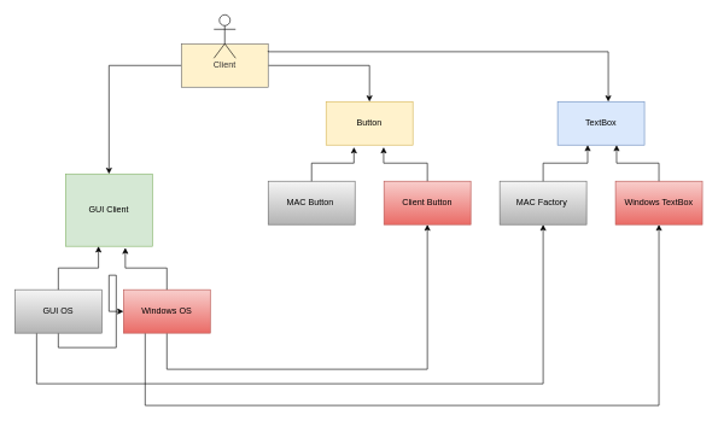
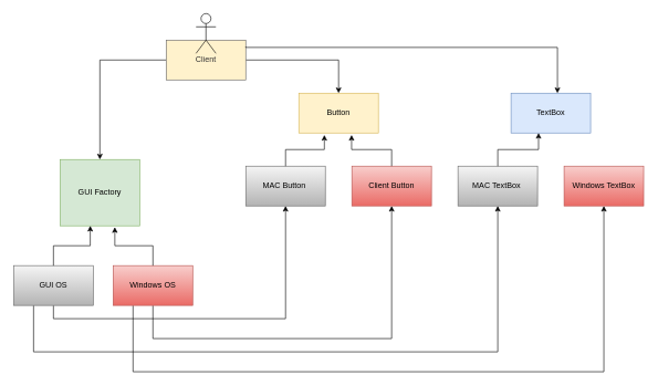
- <mxCell id="24" style="edgeStyle=orthogonalEdgeStyle;rounded=0;orthogonalLoop=1;jettySize=auto;html=1;exitX=0.5;exitY=0;exitDx=0;exitDy=0;entryX=0.679;entryY=1;entryDx=0;entryDy=0;entryPerimeter=0;" edge="1" parent="1" source="17" target="6"><mxGeometry relative="1" as="geometry" /></mxCell>
- <mxCell id="15" value="MAC Factory&amp;nbsp;" style="rounded=0;whiteSpace=wrap;html=1;fillColor=#f5f5f5;gradientColor=#b3b3b3;strokeColor=#666666;" vertex="1" parent="1"><mxGeometry x="690" y="250" width="120" height="60" as="geometry" /></mxCell>
+ <mxCell id="15" value="MAC TextBox&amp;nbsp;" style="rounded=0;whiteSpace=wrap;html=1;fillColor=#f5f5f5;gradientColor=#b3b3b3;strokeColor=#666666;" vertex="1" parent="1"><mxGeometry x="690" y="250" width="120" height="60" as="geometry" /></mxCell>
- <mxCell id="7" value="GUI Client" style="rounded=0;whiteSpace=wrap;html=1;fillColor=#d5e8d4;strokeColor=#82b366;" vertex="1" parent="1"><mxGeometry x="90" y="240" width="120" height="100" as="geometry" /></mxCell>
+ <mxCell id="7" value="GUI Factory" style="rounded=0;whiteSpace=wrap;html=1;fillColor=#d5e8d4;strokeColor=#82b366;" vertex="1" parent="1"><mxGeometry x="90" y="240" width="120" height="100" as="geometry" /></mxCell>
- <mxCell id="8" style="edgeStyle=orthogonalEdgeStyle;rounded=0;orthogonalLoop=1;jettySize=auto;html=1;exitX=0.5;exitY=1;exitDx=0;exitDy=0;" edge="1" parent="1" source="10" target="13"><mxGeometry relative="1" as="geometry" /></mxCell>
+ <mxCell id="8" style="edgeStyle=orthogonalEdgeStyle;rounded=0;orthogonalLoop=1;jettySize=auto;html=1;exitX=0.5;exitY=1;exitDx=0;exitDy=0;entryX=0.5;entryY=1;entryDx=0;entryDy=0;" edge="1" parent="1" source="10" target="14"><mxGeometry relative="1" as="geometry" /></mxCell>
